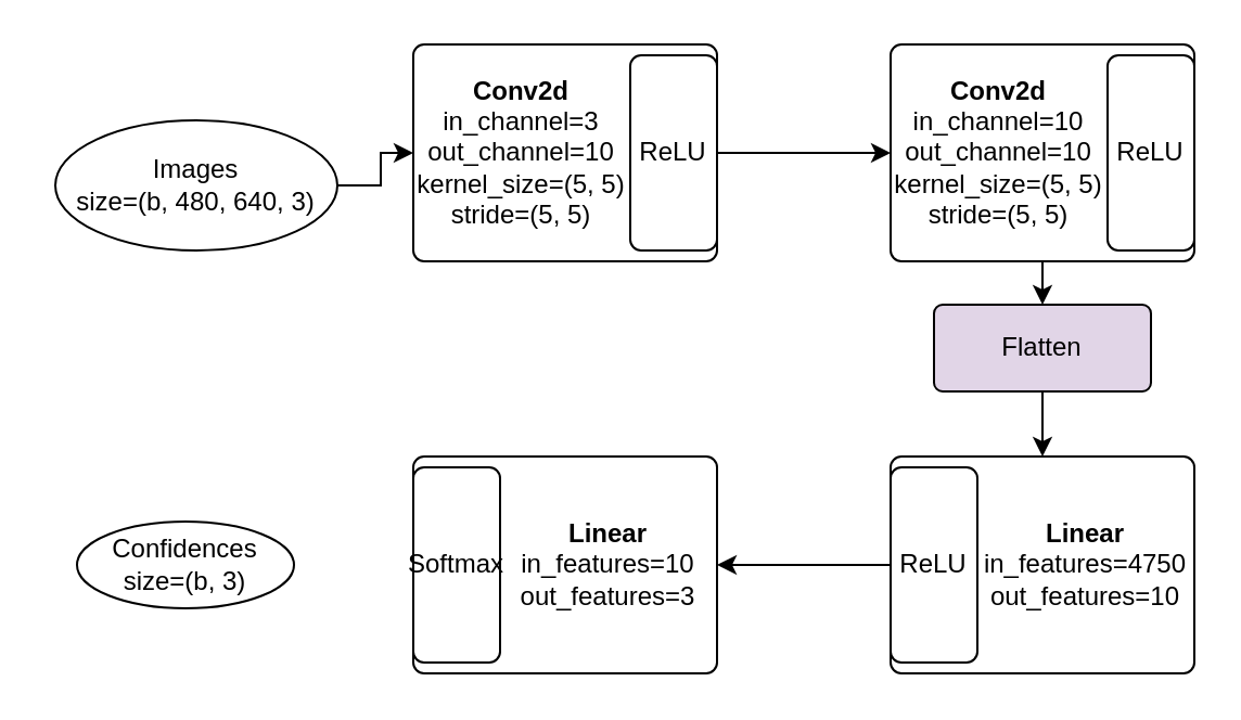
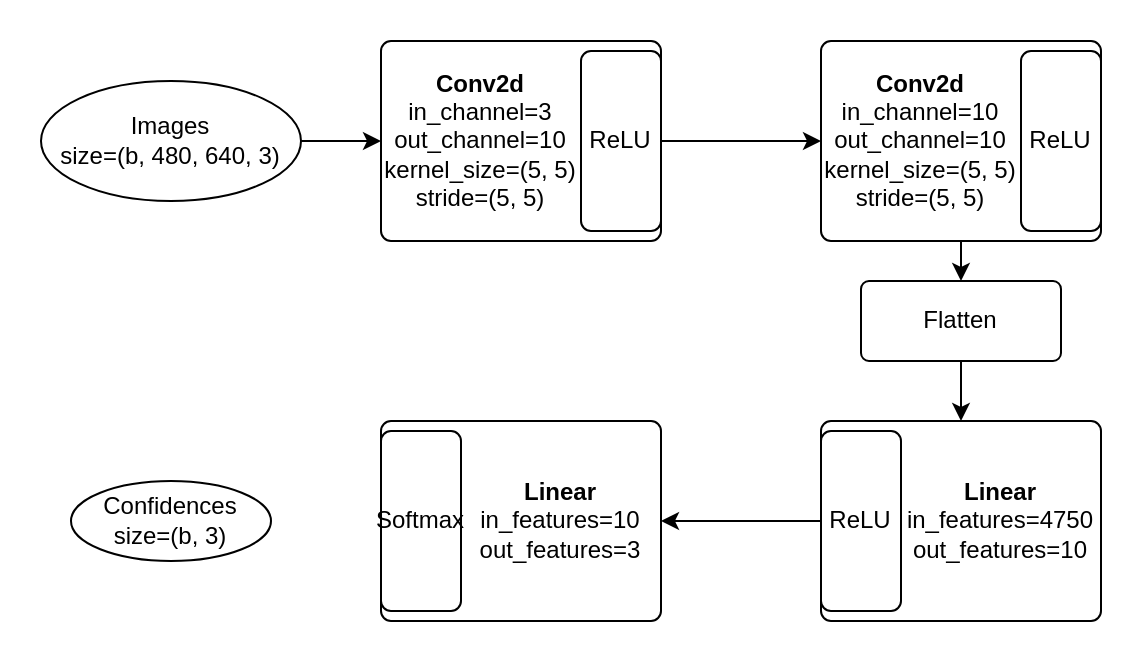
- <mxCell id="13" value="Images&lt;br&gt;size=(b, 480, 640, 3)" style="ellipse;whiteSpace=wrap;html=1;align=center;" vertex="1" parent="1"><mxGeometry x="25" y="55" width="130" height="60" as="geometry" /></mxCell>
+ <mxCell id="13" value="Images&lt;br&gt;size=(b, 480, 640, 3)" style="ellipse;whiteSpace=wrap;html=1;align=center;" vertex="1" parent="1"><mxGeometry x="20" y="40" width="130" height="60" as="geometry" /></mxCell>
- <mxCell id="11" value="Flatten" style="rounded=1;arcSize=10;whiteSpace=wrap;html=1;align=center;fillColor=#e1d5e7;" vertex="1" parent="1"><mxGeometry x="430" y="140" width="100" height="40" as="geometry" /></mxCell>
+ <mxCell id="11" value="Flatten" style="rounded=1;arcSize=10;whiteSpace=wrap;html=1;align=center;" vertex="1" parent="1"><mxGeometry x="430" y="140" width="100" height="40" as="geometry" /></mxCell>
